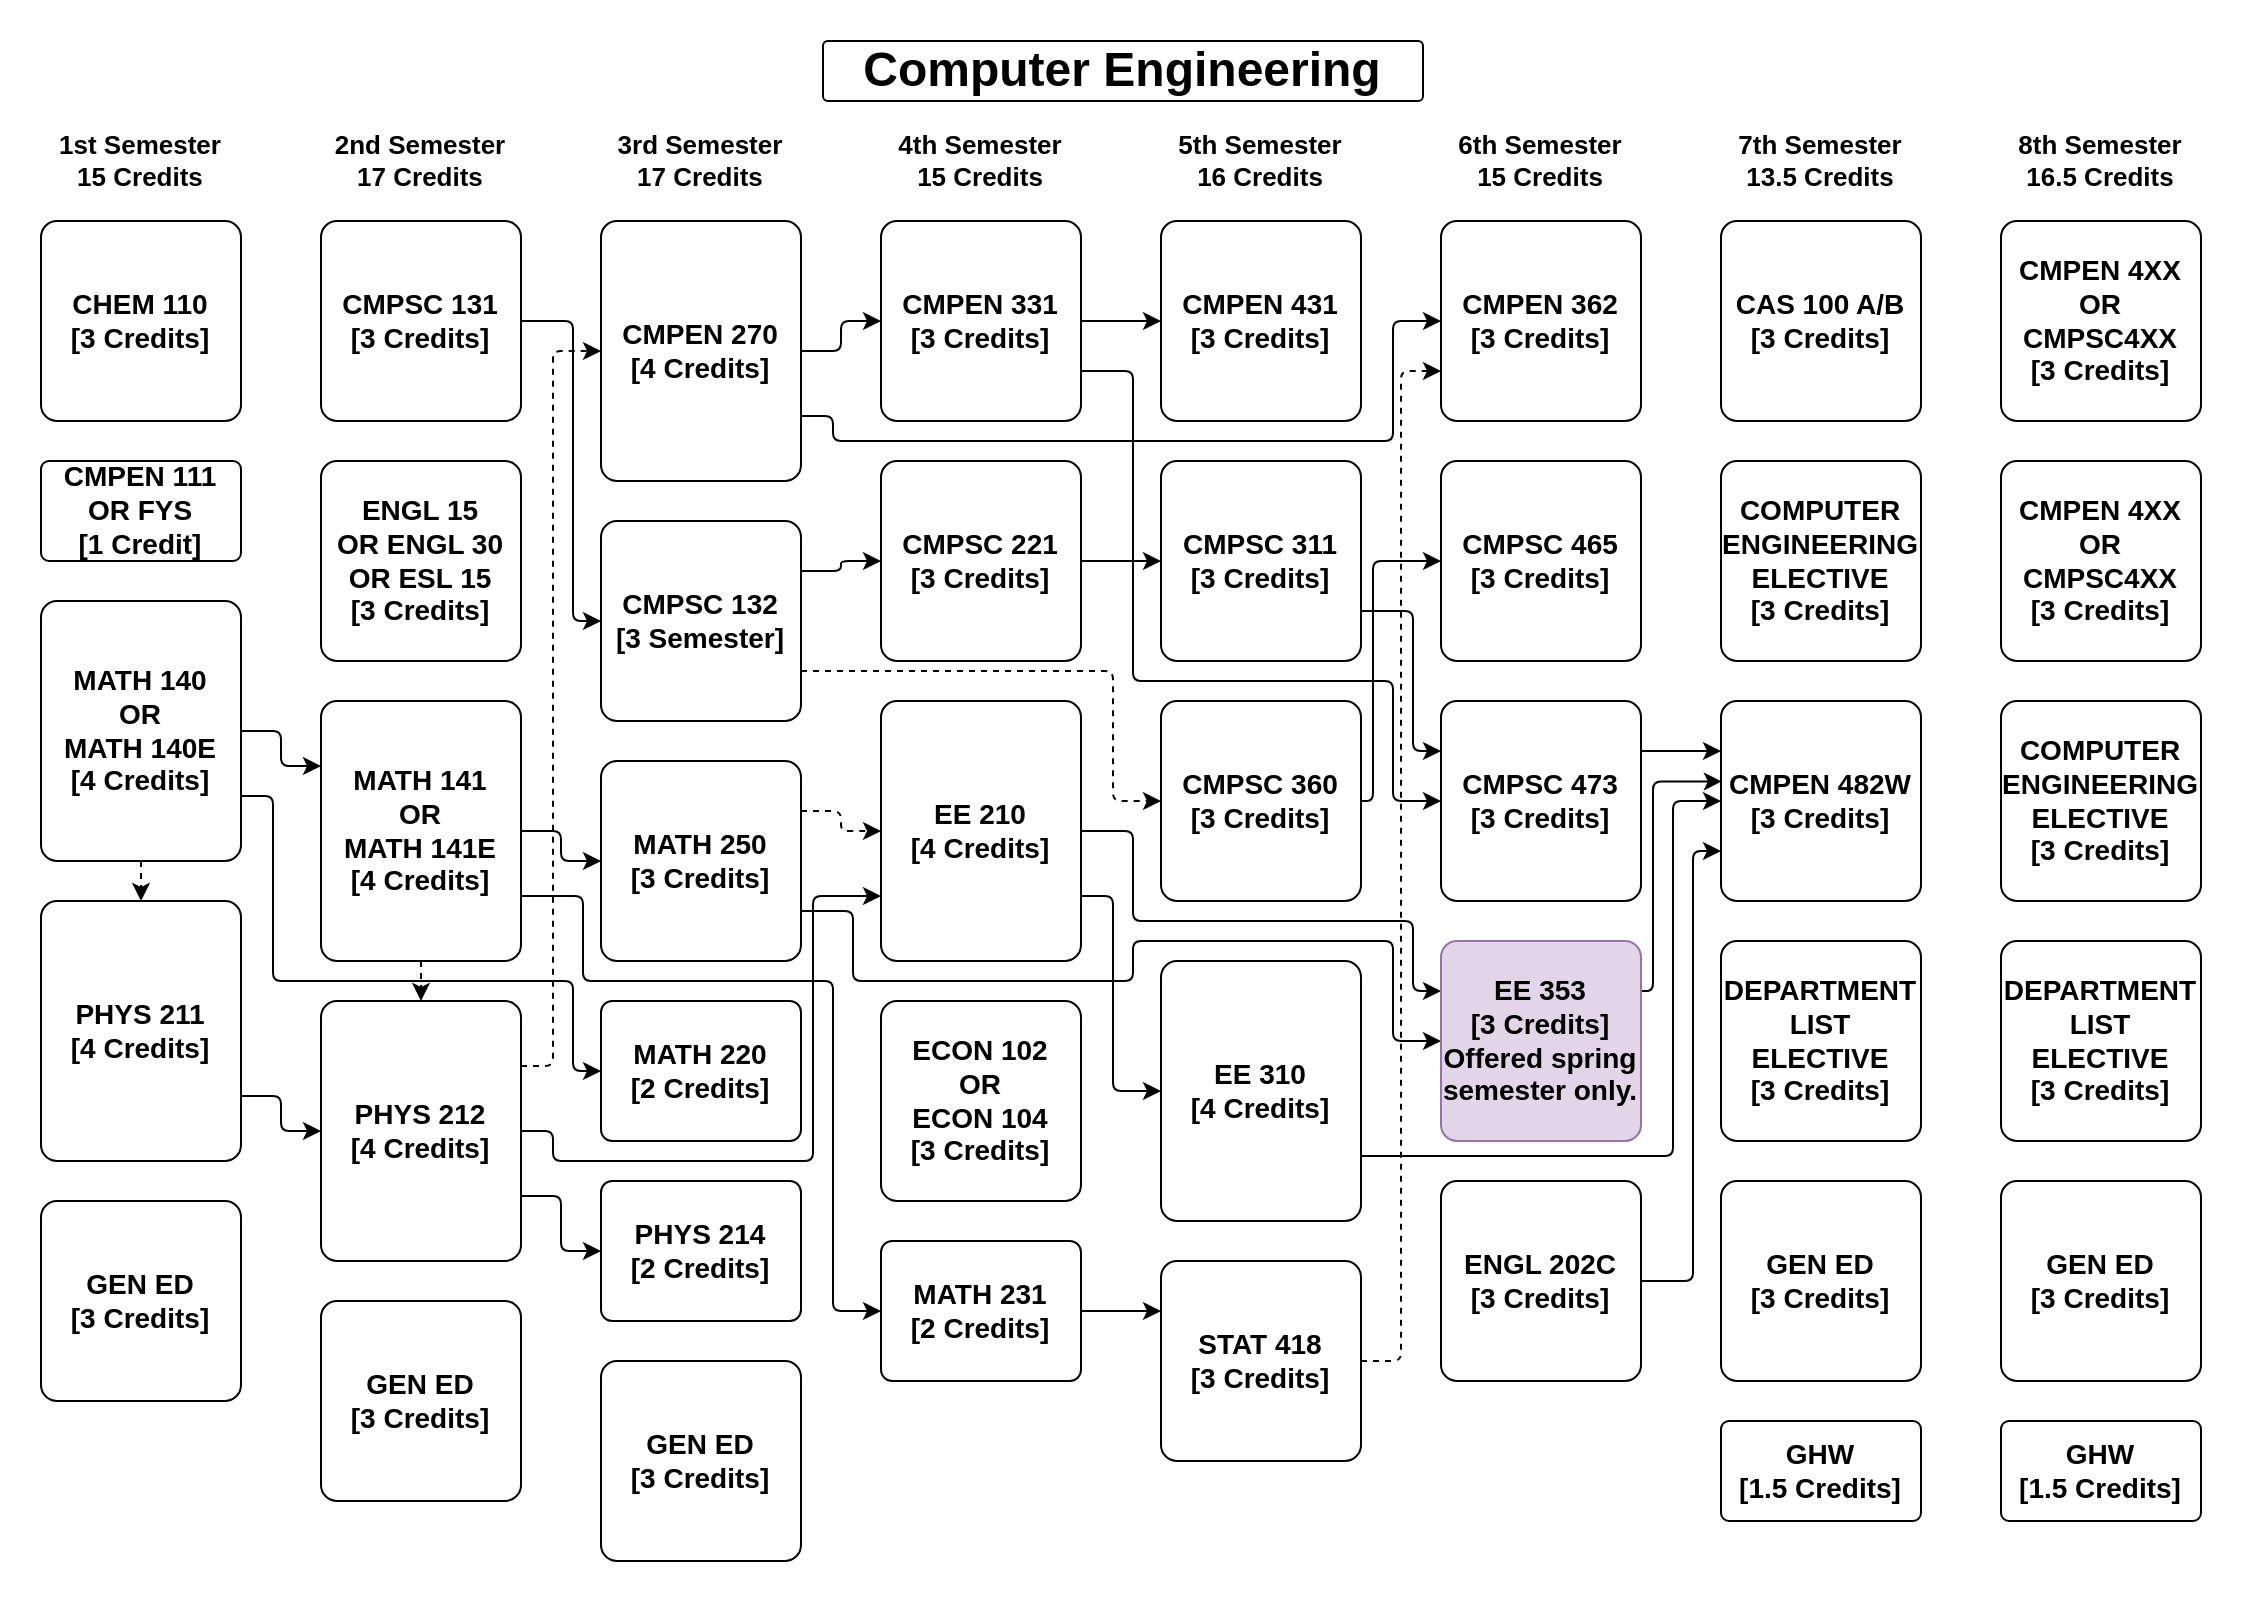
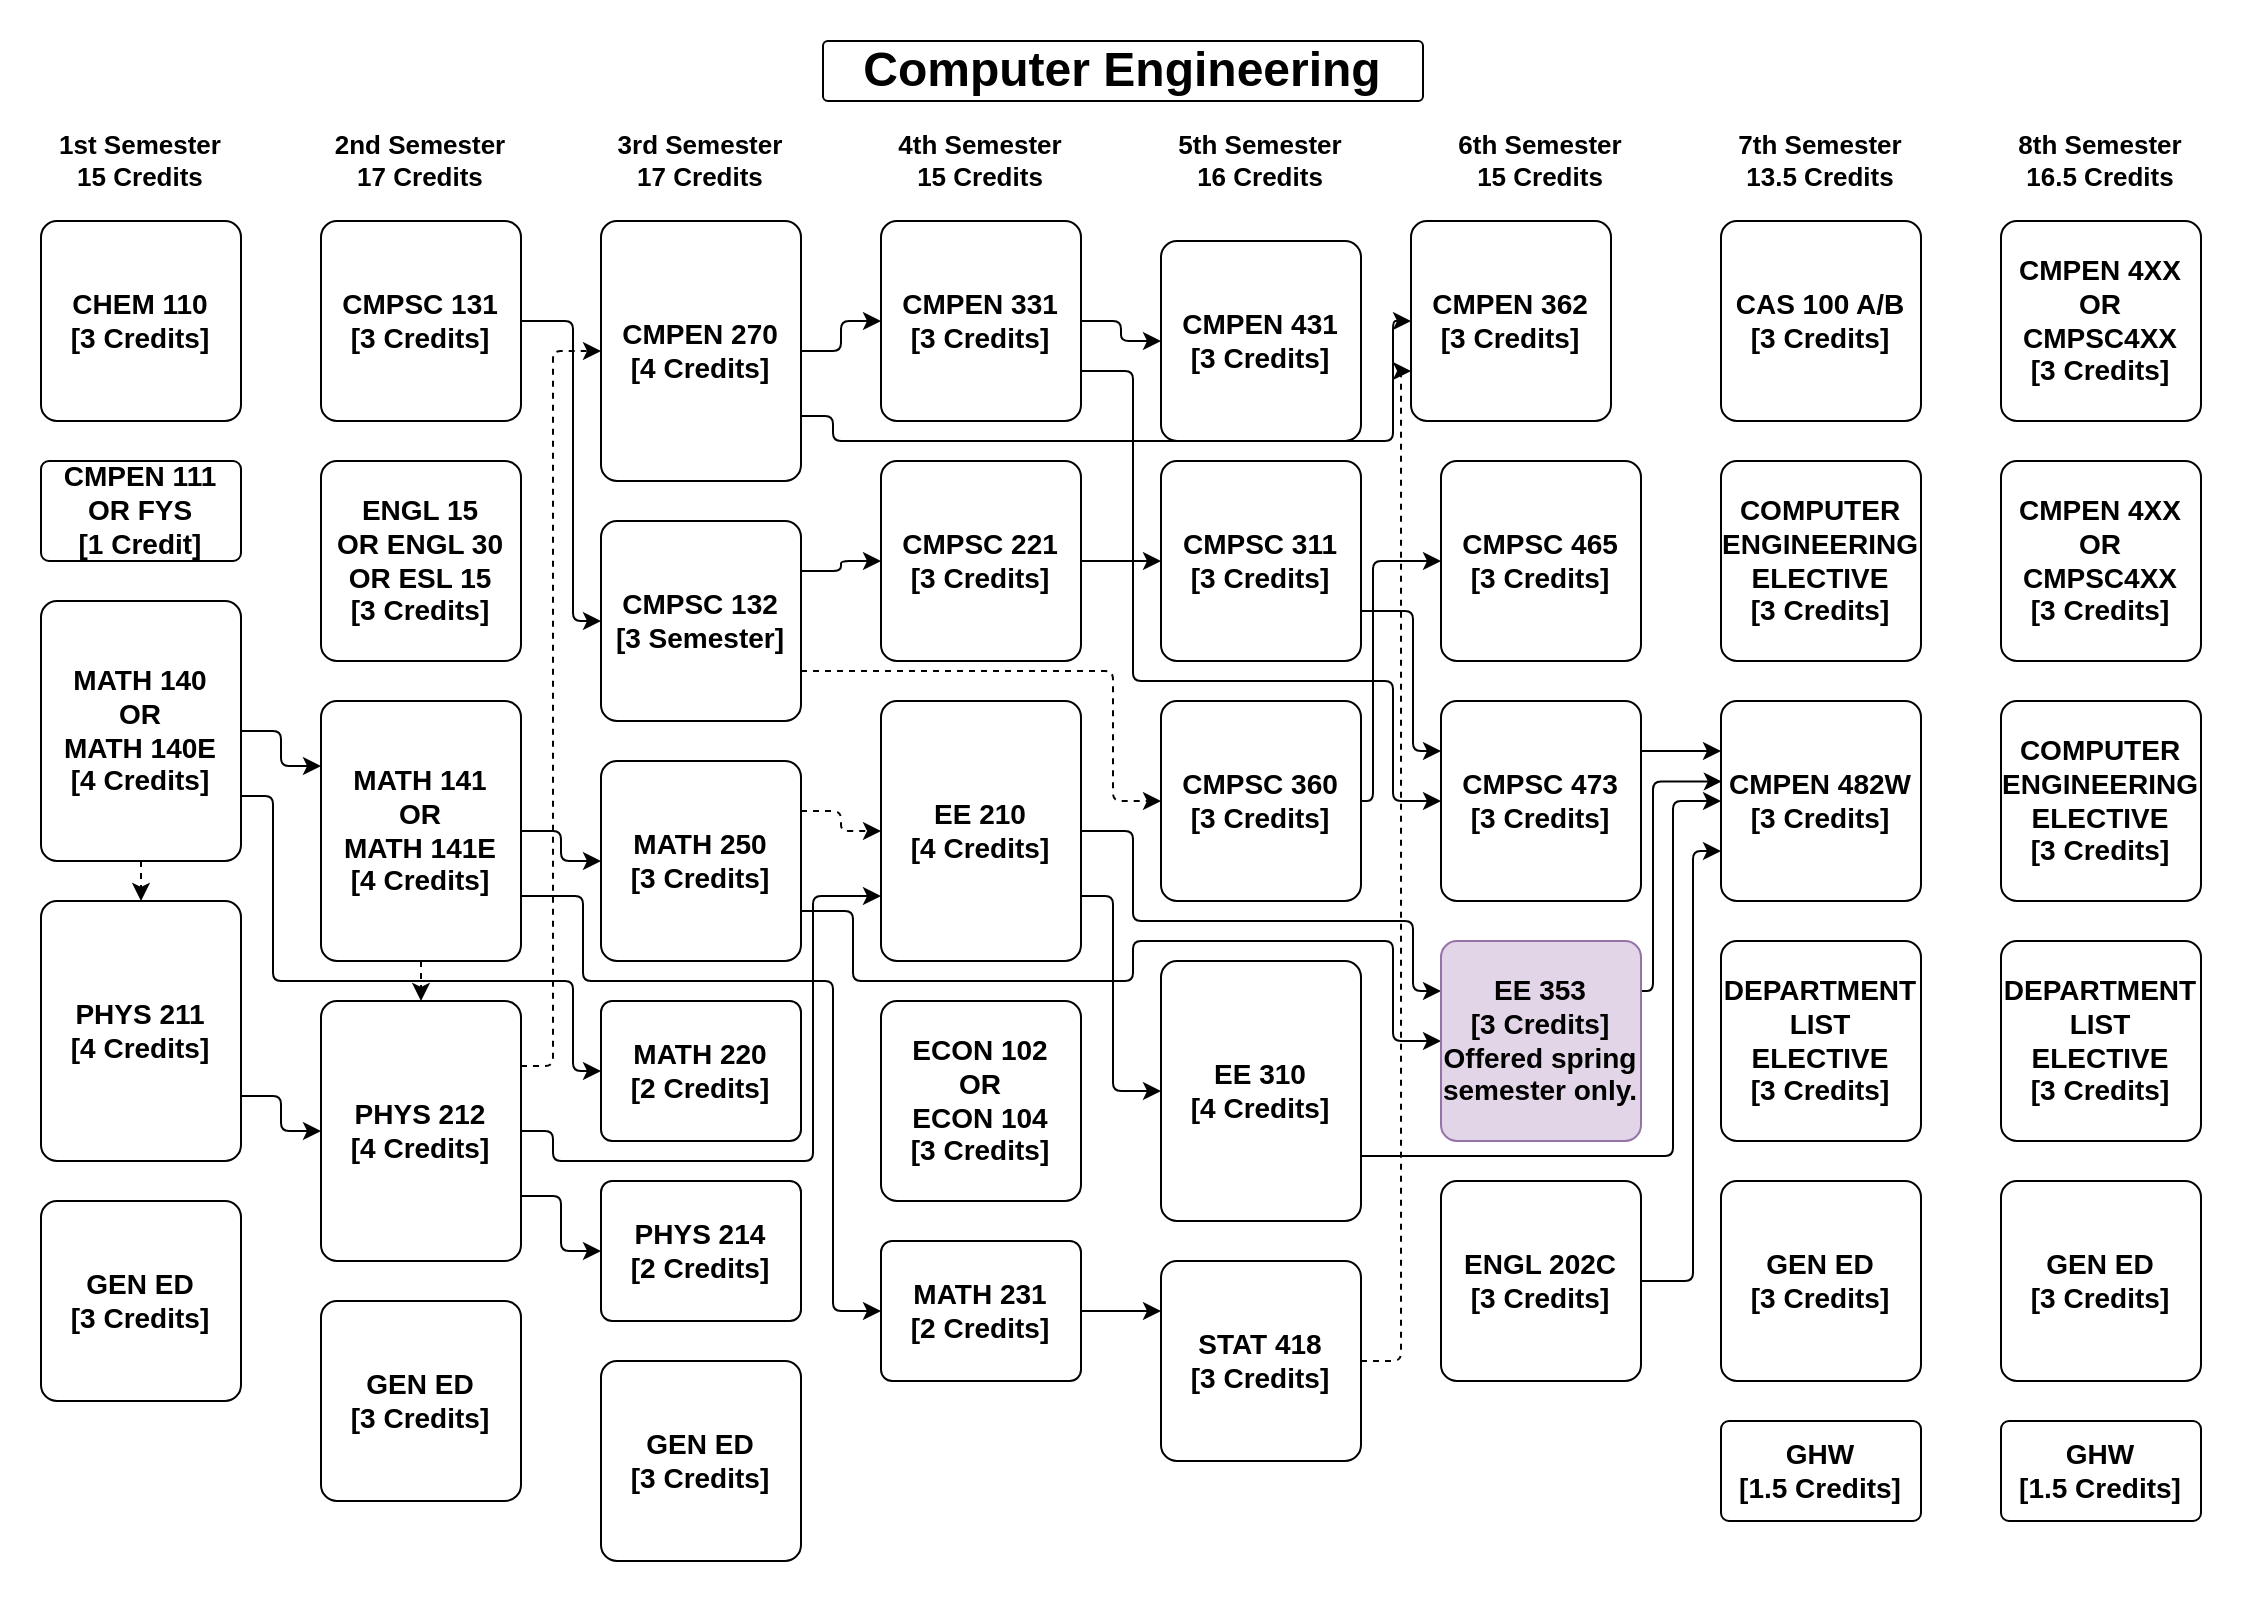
- <mxCell id="12" value="CMPEN 431&lt;br&gt;[3 Credits]" style="rounded=1;whiteSpace=wrap;html=1;fontSize=14;fontStyle=1;arcSize=8;" parent="1" vertex="1"><mxGeometry x="580" y="110" width="100" height="100" as="geometry" /></mxCell>
+ <mxCell id="12" value="CMPEN 431&lt;br&gt;[3 Credits]" style="rounded=1;whiteSpace=wrap;html=1;fontSize=14;fontStyle=1;arcSize=8;" parent="1" vertex="1"><mxGeometry x="580" y="120" width="100" height="100" as="geometry" /></mxCell>
- <mxCell id="13" value="CMPEN 362&lt;br&gt;[3 Credits]" style="rounded=1;whiteSpace=wrap;html=1;fontSize=14;fontStyle=1;arcSize=8;" parent="1" vertex="1"><mxGeometry x="720" y="110" width="100" height="100" as="geometry" /></mxCell>
+ <mxCell id="13" value="CMPEN 362&lt;br&gt;[3 Credits]" style="rounded=1;whiteSpace=wrap;html=1;fontSize=14;fontStyle=1;arcSize=8;" parent="1" vertex="1"><mxGeometry x="705" y="110" width="100" height="100" as="geometry" /></mxCell>
